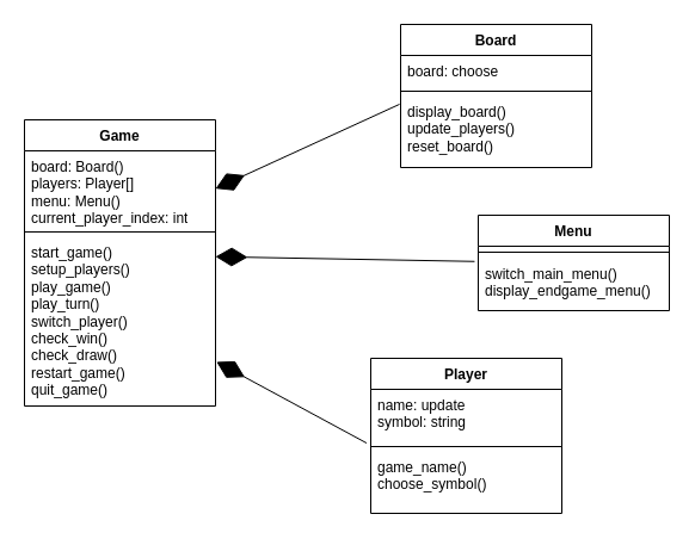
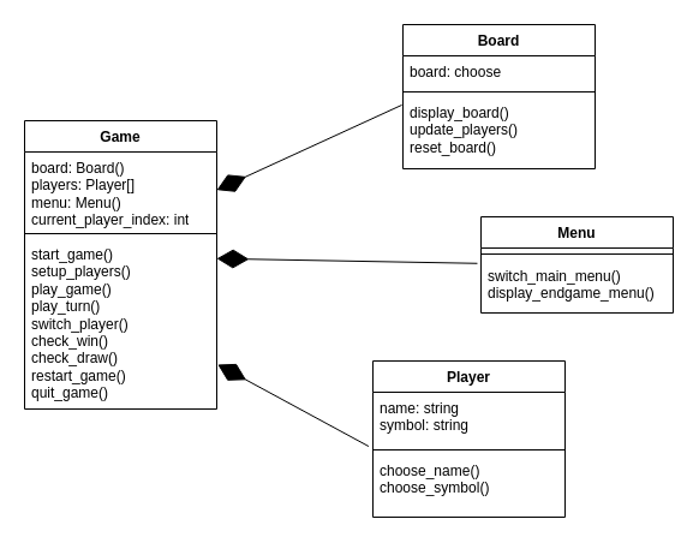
- <mxCell id="3" value="name: update&lt;div&gt;symbol: string&lt;/div&gt;" style="text;strokeColor=none;fillColor=none;align=left;verticalAlign=top;spacingLeft=4;spacingRight=4;overflow=hidden;rotatable=0;points=[[0,0.5],[1,0.5]];portConstraint=eastwest;whiteSpace=wrap;html=1;" vertex="1" parent="2"><mxGeometry y="26" width="160" height="44" as="geometry" /></mxCell>
+ <mxCell id="3" value="name: string&lt;div&gt;symbol: string&lt;/div&gt;" style="text;strokeColor=none;fillColor=none;align=left;verticalAlign=top;spacingLeft=4;spacingRight=4;overflow=hidden;rotatable=0;points=[[0,0.5],[1,0.5]];portConstraint=eastwest;whiteSpace=wrap;html=1;" vertex="1" parent="2"><mxGeometry y="26" width="160" height="44" as="geometry" /></mxCell>
- <mxCell id="5" value="game_name()&lt;div&gt;choose_symbol()&lt;/div&gt;" style="text;strokeColor=none;fillColor=none;align=left;verticalAlign=top;spacingLeft=4;spacingRight=4;overflow=hidden;rotatable=0;points=[[0,0.5],[1,0.5]];portConstraint=eastwest;whiteSpace=wrap;html=1;" vertex="1" parent="2"><mxGeometry y="78" width="160" height="52" as="geometry" /></mxCell>
+ <mxCell id="5" value="choose_name()&lt;div&gt;choose_symbol()&lt;/div&gt;" style="text;strokeColor=none;fillColor=none;align=left;verticalAlign=top;spacingLeft=4;spacingRight=4;overflow=hidden;rotatable=0;points=[[0,0.5],[1,0.5]];portConstraint=eastwest;whiteSpace=wrap;html=1;" vertex="1" parent="2"><mxGeometry y="78" width="160" height="52" as="geometry" /></mxCell>
